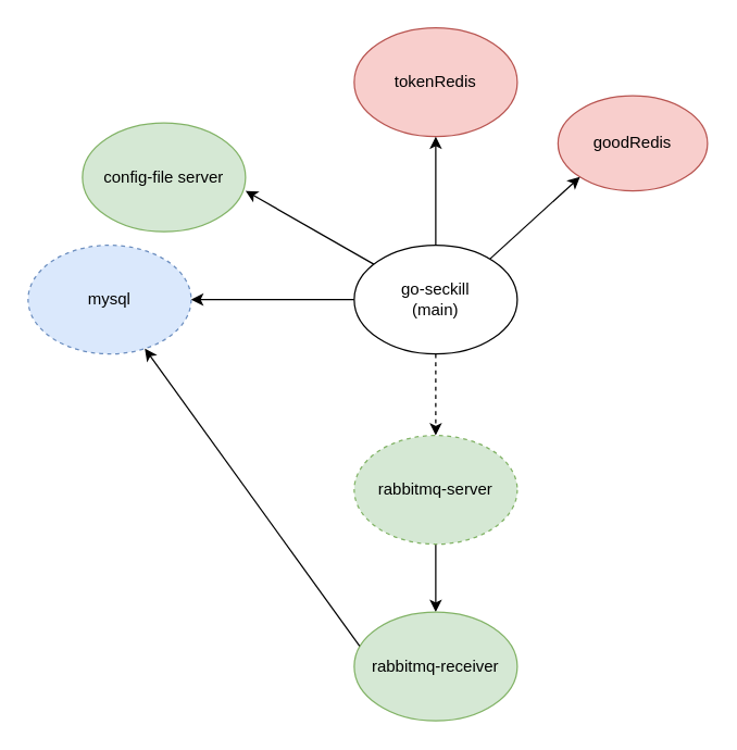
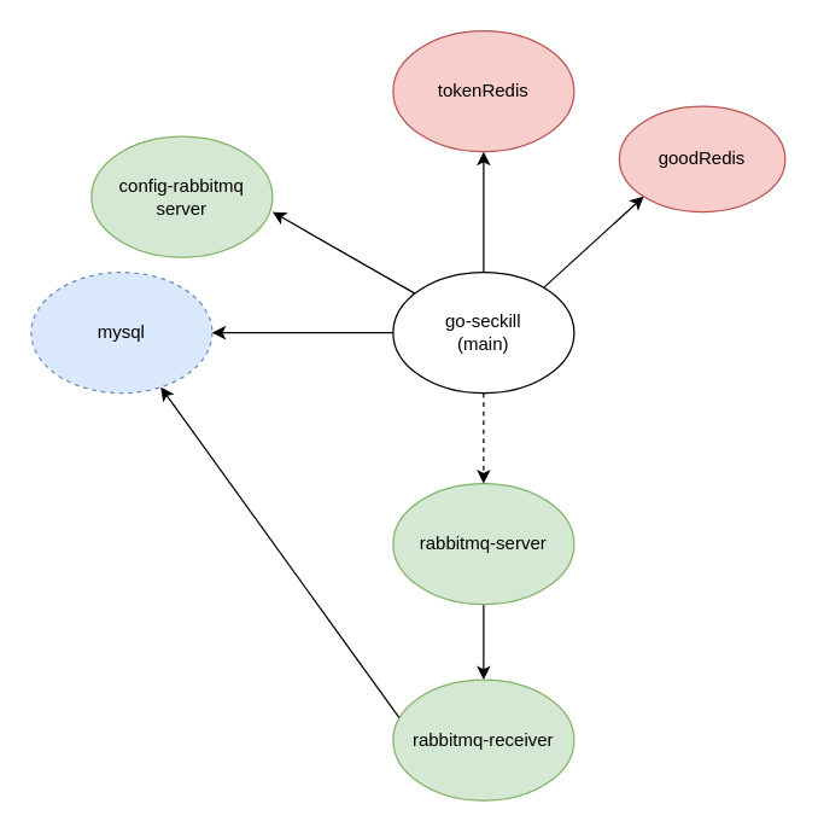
- <mxCell id="15" value="config-file server" style="ellipse;whiteSpace=wrap;html=1;fillColor=#d5e8d4;strokeColor=#82b366;" vertex="1" parent="1"><mxGeometry x="60" y="90" width="120" height="80" as="geometry" /></mxCell>
+ <mxCell id="15" value="config-rabbitmq server" style="ellipse;whiteSpace=wrap;html=1;fillColor=#d5e8d4;strokeColor=#82b366;" vertex="1" parent="1"><mxGeometry x="60" y="90" width="120" height="80" as="geometry" /></mxCell>
- <mxCell id="6" value="rabbitmq-server" style="ellipse;whiteSpace=wrap;html=1;fillColor=#d5e8d4;strokeColor=#82b366;dashed=1;" parent="1" vertex="1"><mxGeometry x="260" y="320" width="120" height="80" as="geometry" /></mxCell>
+ <mxCell id="6" value="rabbitmq-server" style="ellipse;whiteSpace=wrap;html=1;fillColor=#d5e8d4;strokeColor=#82b366;" parent="1" vertex="1"><mxGeometry x="260" y="320" width="120" height="80" as="geometry" /></mxCell>
